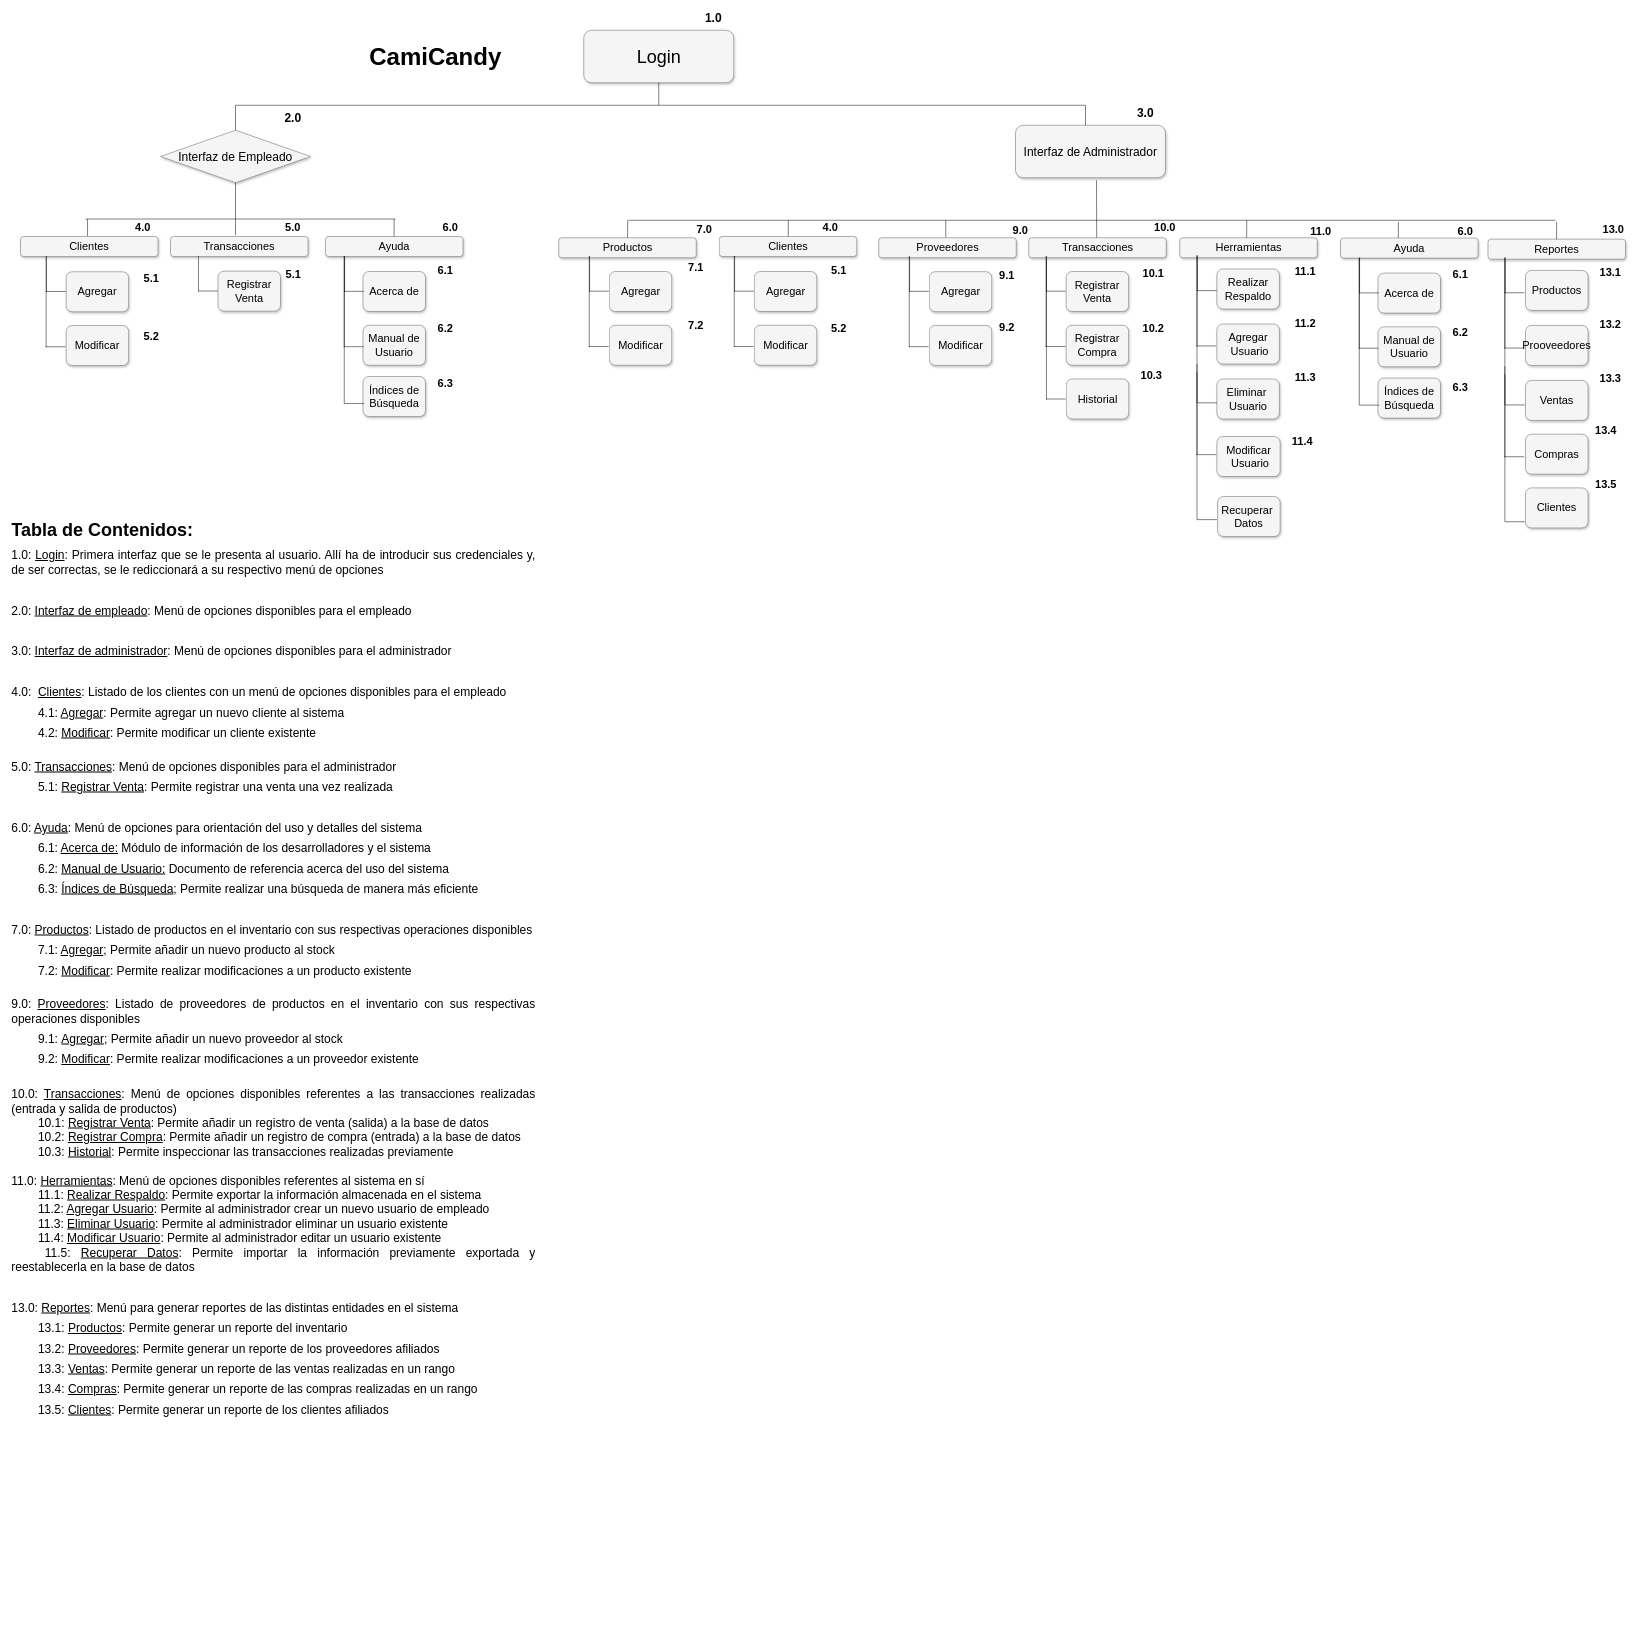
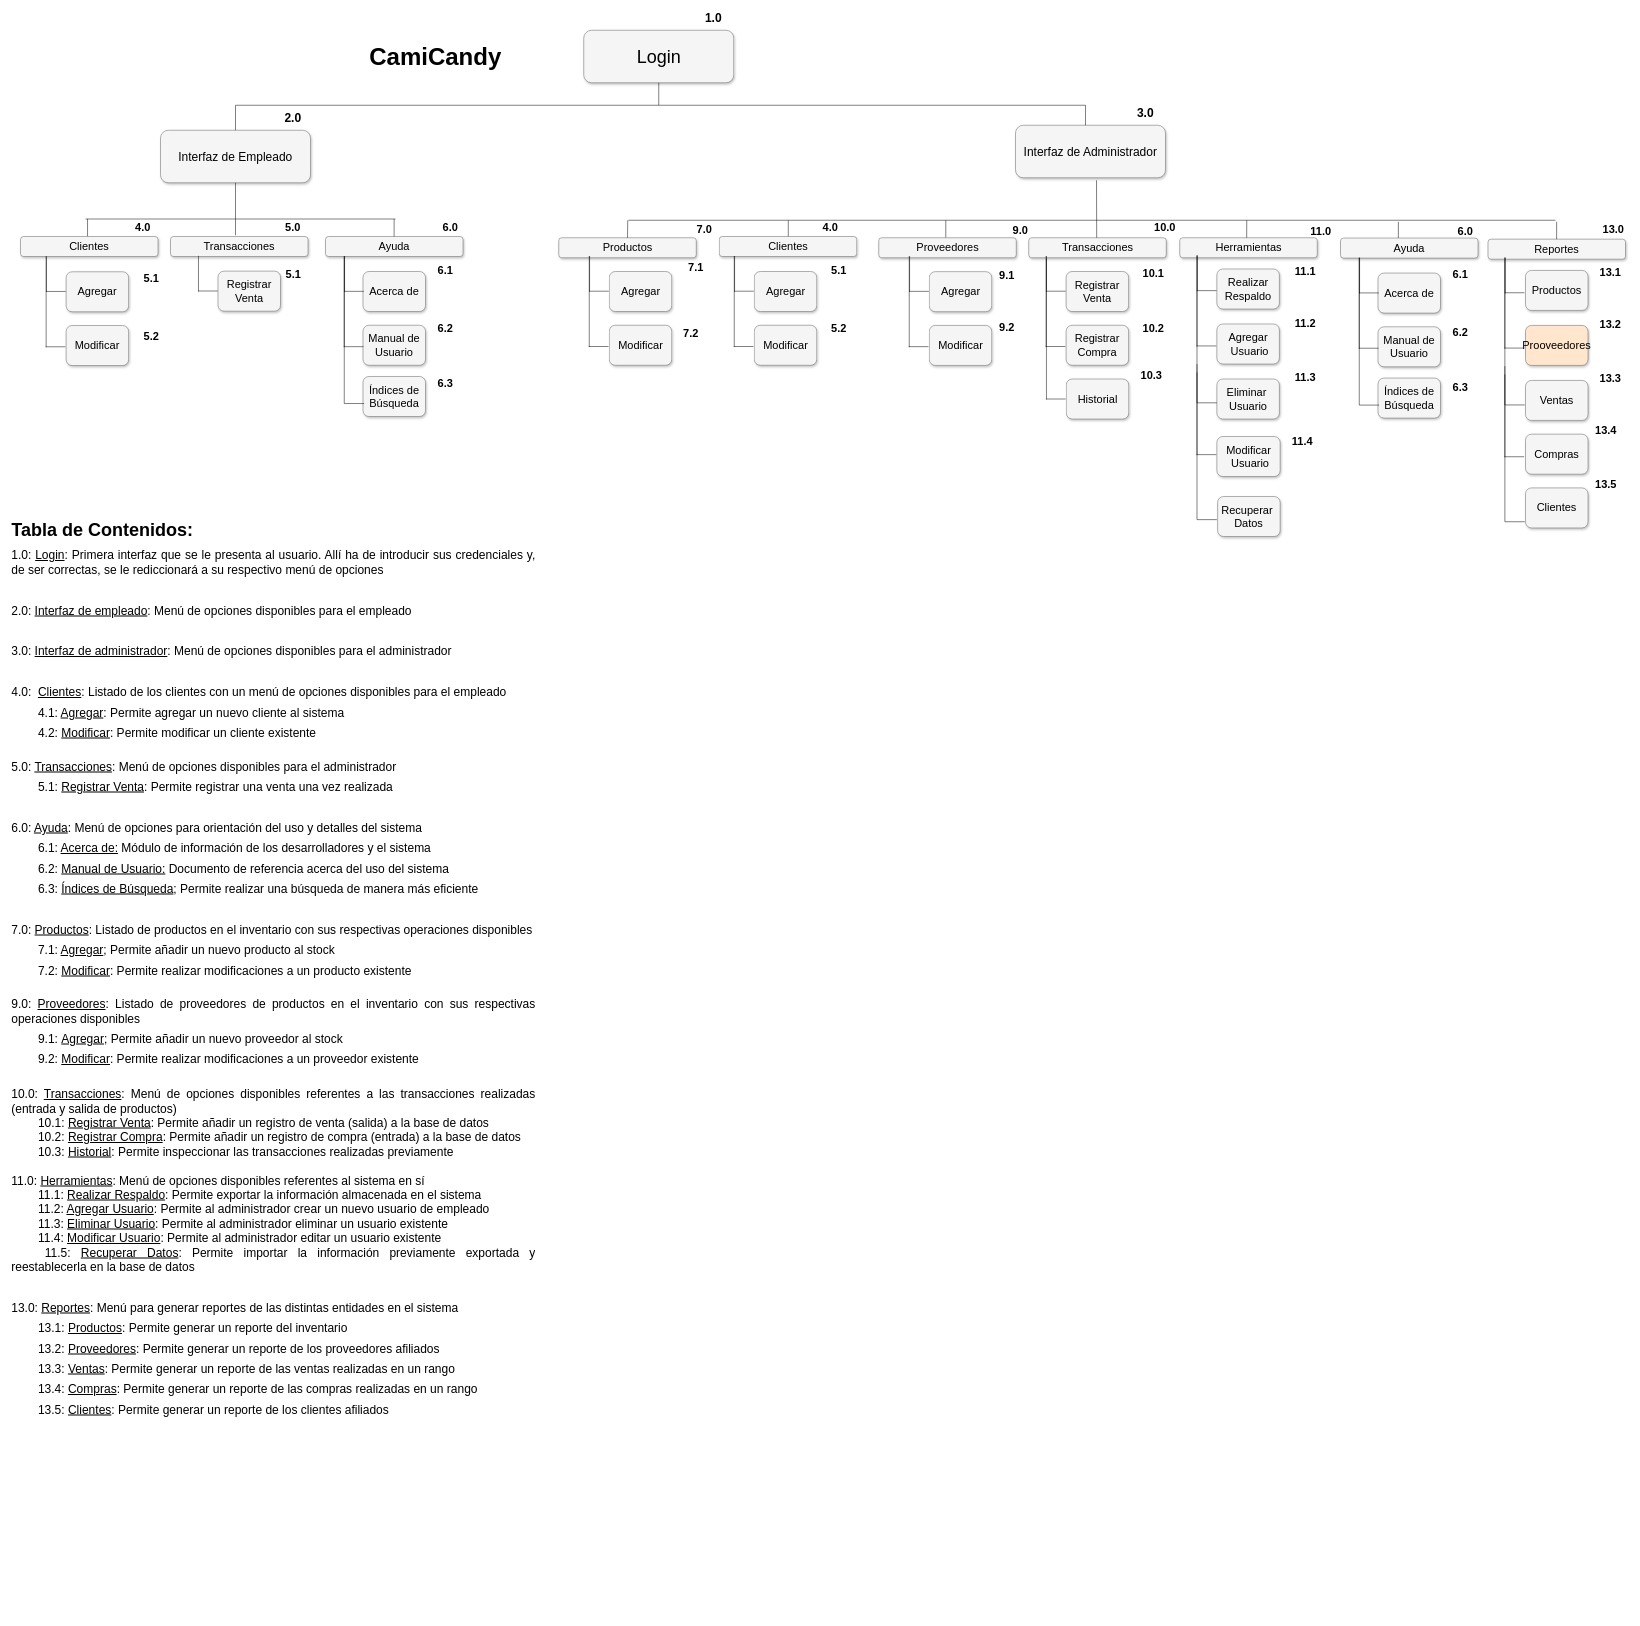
- <mxCell id="25" value="&lt;div&gt;&lt;span style=&quot;background-color: initial;&quot;&gt;&lt;font style=&quot;font-size: 24px;&quot;&gt;Interfaz de Empleado&lt;/font&gt;&lt;/span&gt;&lt;br&gt;&lt;/div&gt;" style="rhombus;whiteSpace=wrap;html=1;shadow=1;strokeWidth=1;fontSize=16;align=center;fillColor=#f5f5f5;strokeColor=#666666;" parent="1" vertex="1"><mxGeometry x="320" y="260" width="300" height="105" as="geometry" /></mxCell>
+ <mxCell id="25" value="&lt;div&gt;&lt;span style=&quot;background-color: initial;&quot;&gt;&lt;font style=&quot;font-size: 24px;&quot;&gt;Interfaz de Empleado&lt;/font&gt;&lt;/span&gt;&lt;br&gt;&lt;/div&gt;" style="whiteSpace=wrap;html=1;rounded=1;shadow=1;strokeWidth=1;fontSize=16;align=center;fillColor=#f5f5f5;strokeColor=#666666;" parent="1" vertex="1"><mxGeometry x="320" y="260" width="300" height="105" as="geometry" /></mxCell>
- <mxCell id="91" value="&lt;b style=&quot;font-size: 22px;&quot;&gt;&lt;font style=&quot;font-size: 22px;&quot;&gt;7.2&lt;/font&gt;&lt;/b&gt;" style="text;html=1;align=center;verticalAlign=middle;whiteSpace=wrap;rounded=0;fontSize=22;" parent="1" vertex="1"><mxGeometry x="1361.25" y="636.26" width="60" height="30" as="geometry" /></mxCell>
+ <mxCell id="91" value="&lt;b style=&quot;font-size: 22px;&quot;&gt;&lt;font style=&quot;font-size: 22px;&quot;&gt;7.2&lt;/font&gt;&lt;/b&gt;" style="text;html=1;align=center;verticalAlign=middle;whiteSpace=wrap;rounded=0;fontSize=22;" parent="1" vertex="1"><mxGeometry x="1351.25" y="651.26" width="60" height="30" as="geometry" /></mxCell>
- <mxCell id="21" value="&lt;span style=&quot;font-size: 22px;&quot;&gt;Prooveedores&lt;/span&gt;" style="whiteSpace=wrap;html=1;rounded=1;shadow=1;strokeWidth=1;fontSize=22;align=center;fillColor=#f5f5f5;strokeColor=#666666;" parent="1" vertex="1"><mxGeometry x="3050" y="650.32" width="125" height="80" as="geometry" /></mxCell>
+ <mxCell id="21" value="&lt;span style=&quot;font-size: 22px;&quot;&gt;Prooveedores&lt;/span&gt;" style="whiteSpace=wrap;html=1;rounded=1;shadow=1;strokeWidth=1;fontSize=22;align=center;fillColor=#ffe6cc;strokeColor=#666666;" parent="1" vertex="1"><mxGeometry x="3050" y="650.32" width="125" height="80" as="geometry" /></mxCell>
